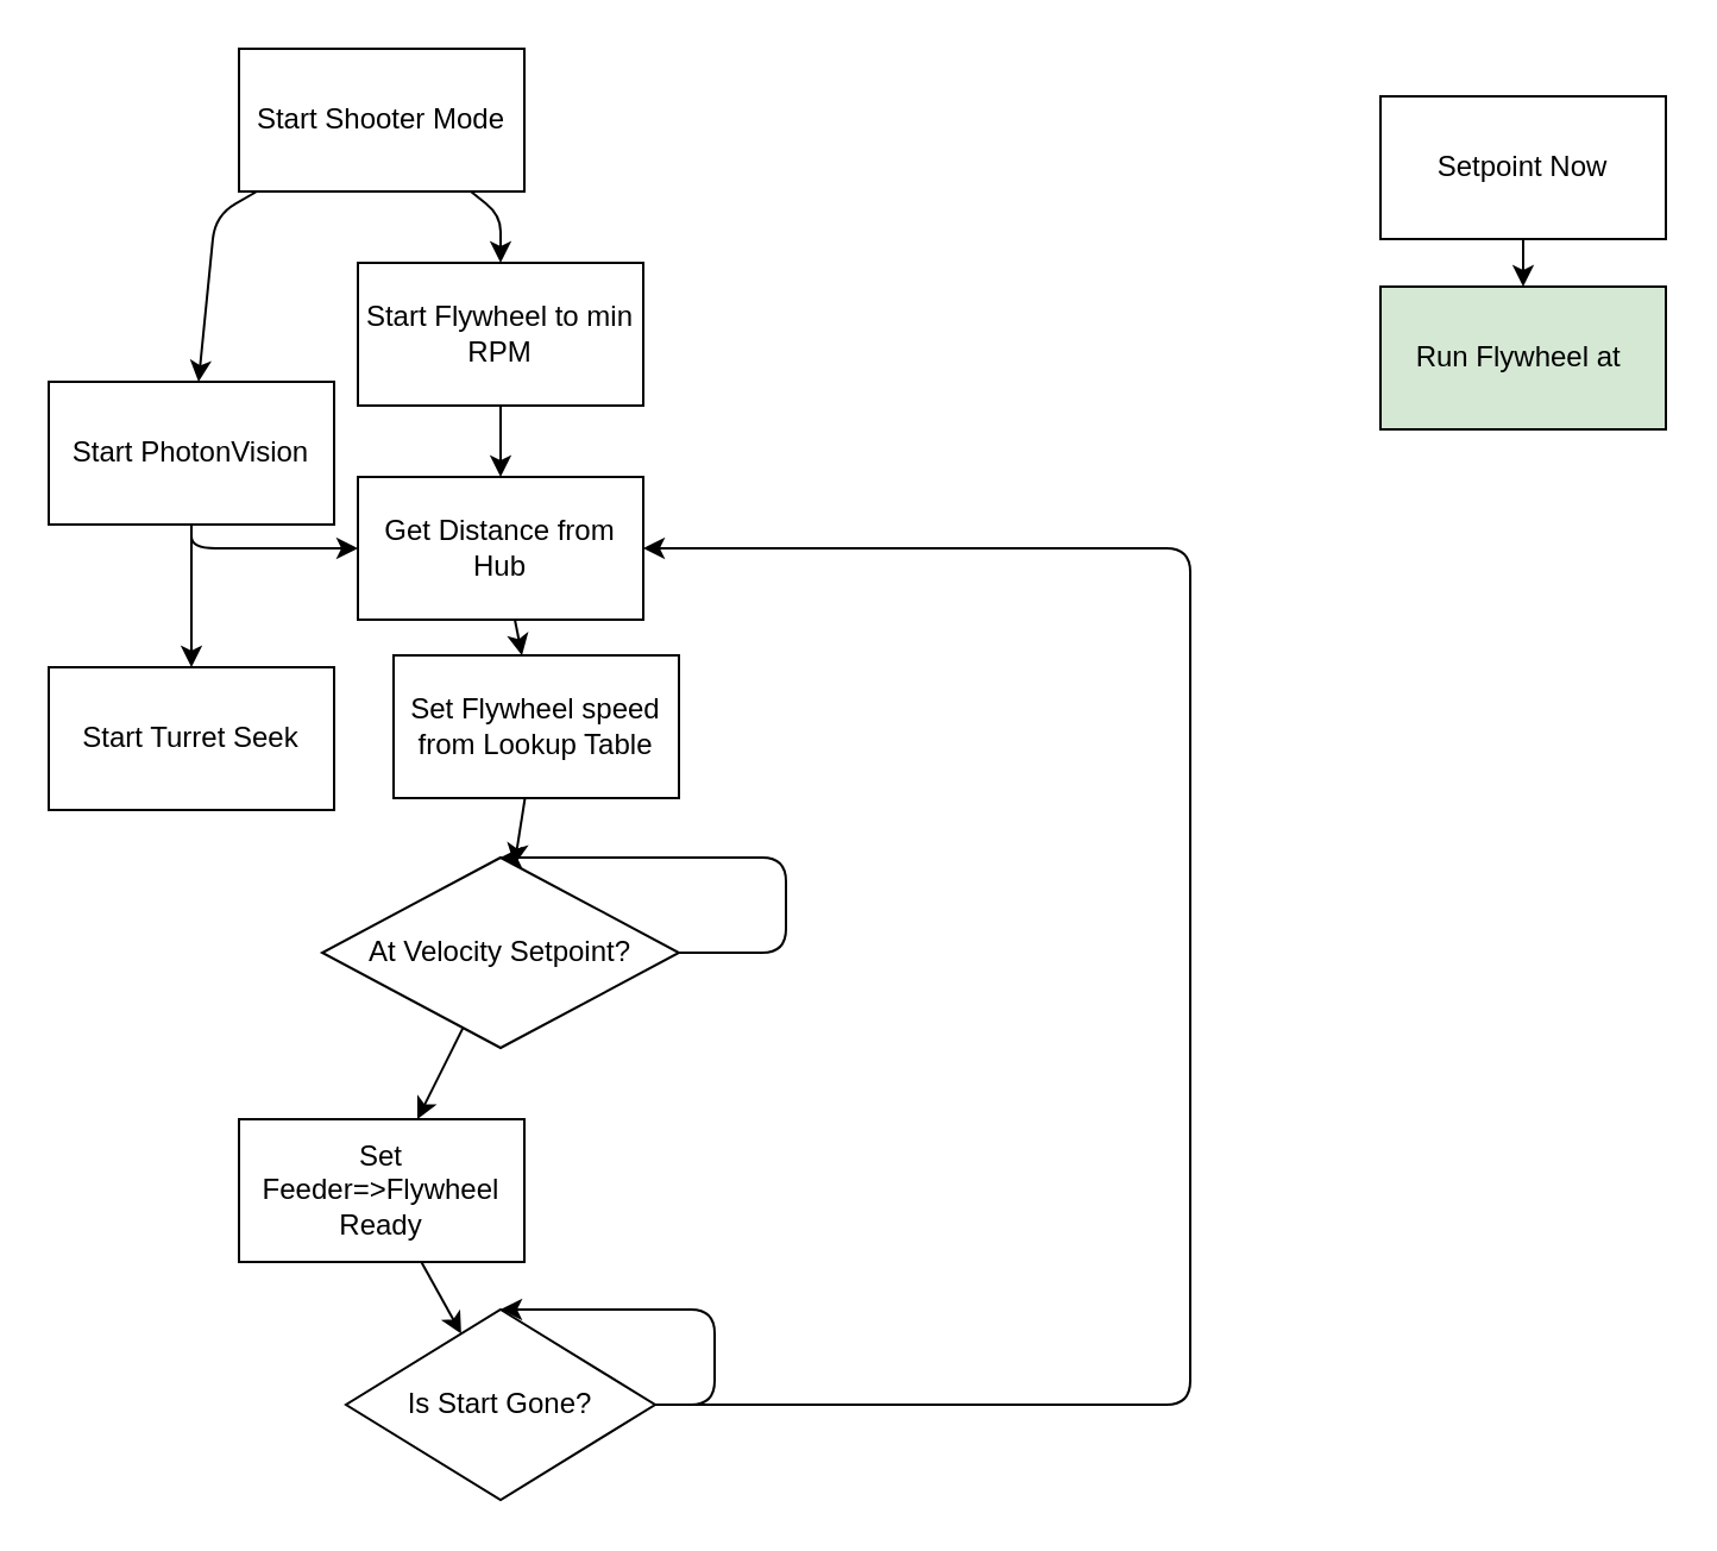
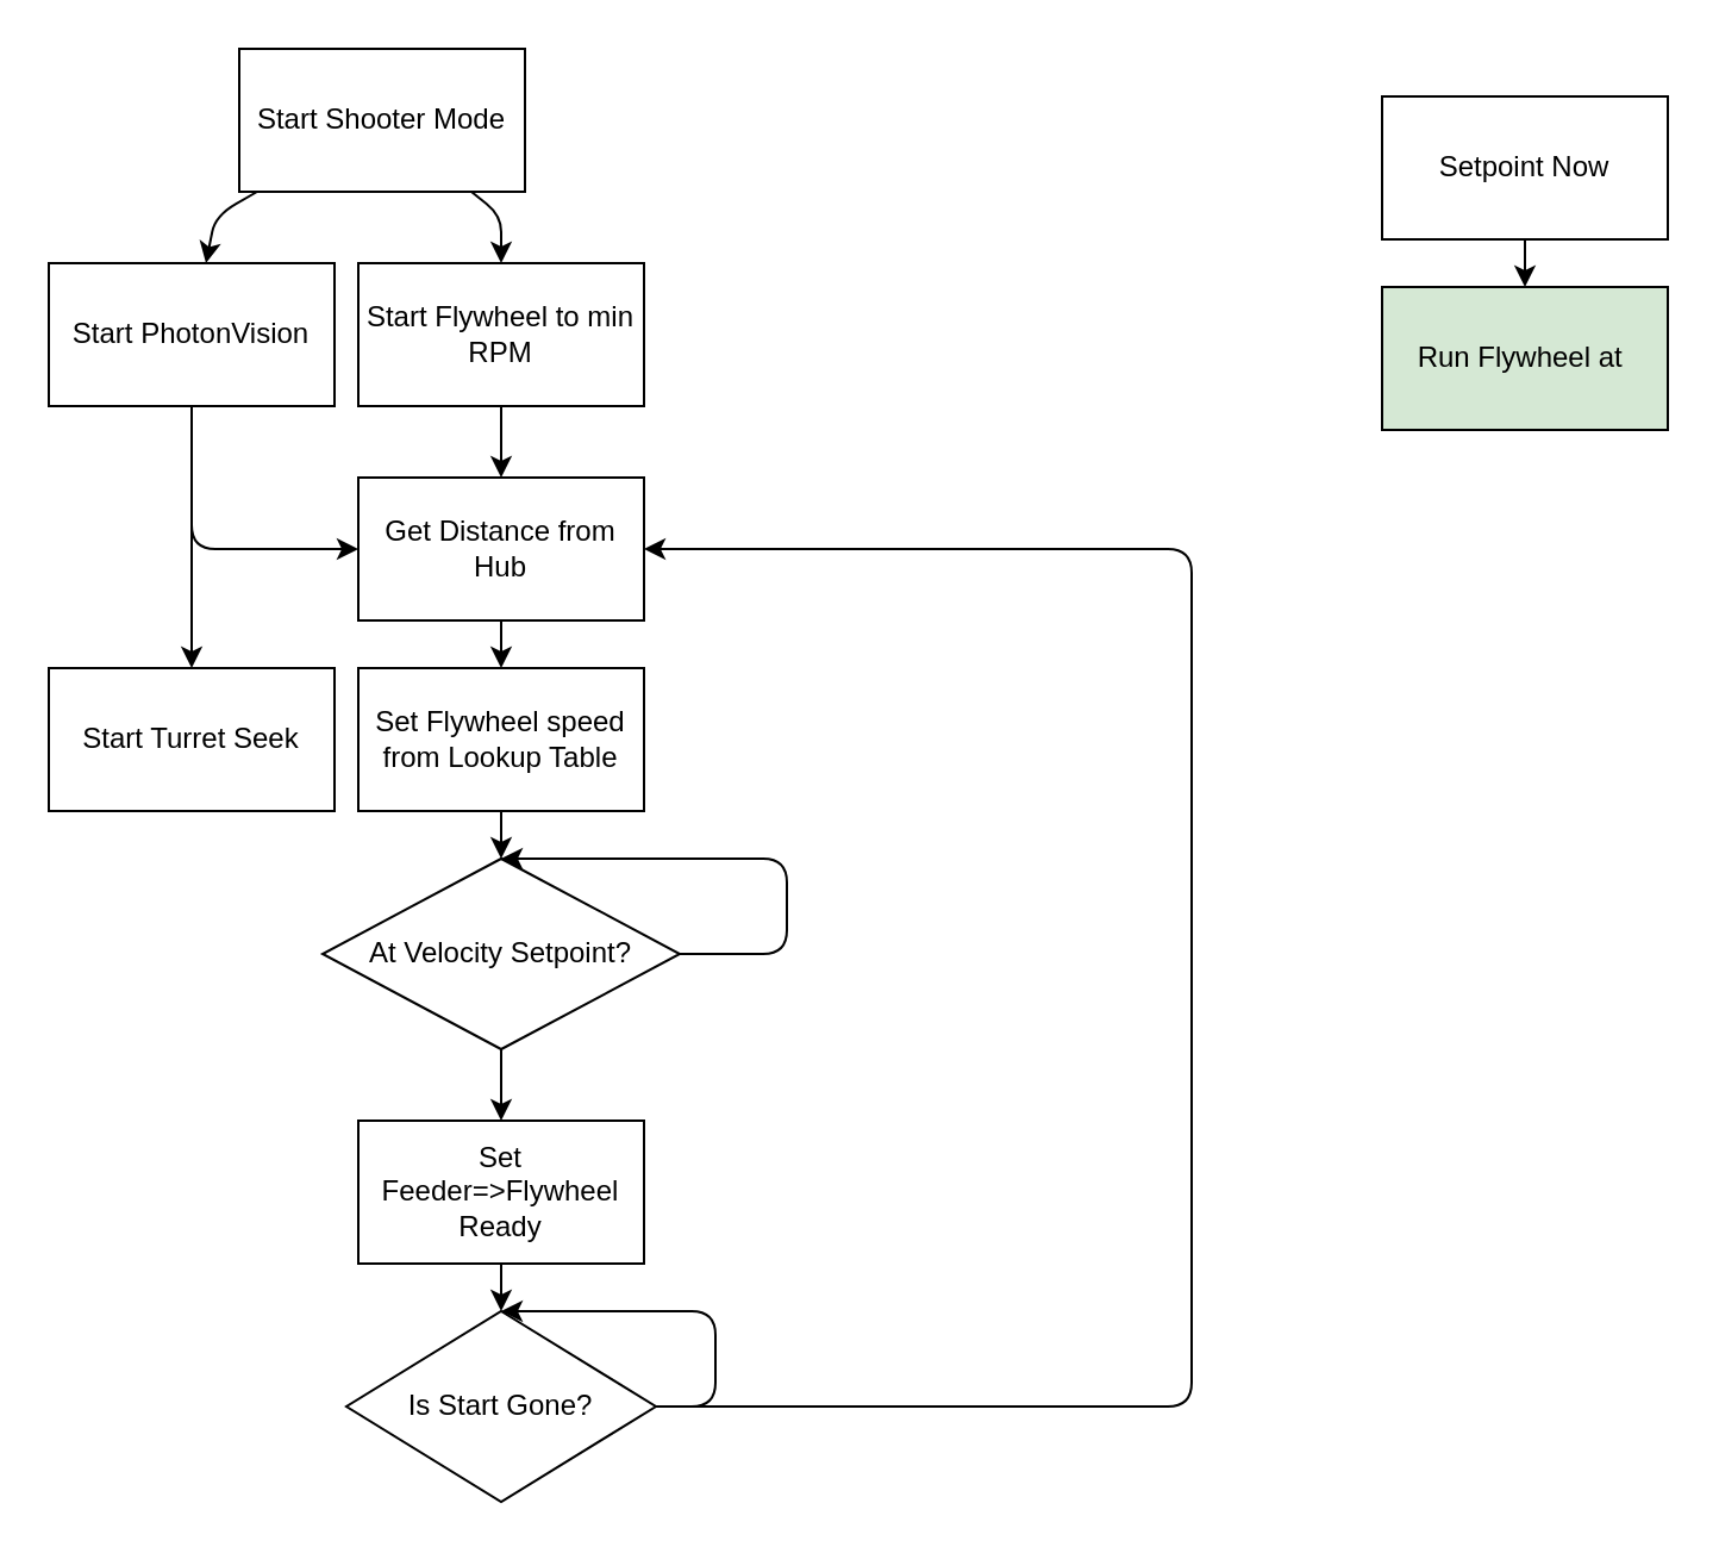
- <mxCell id="7" value="Start PhotonVision" style="whiteSpace=wrap;html=1;rounded=0;" vertex="1" parent="1"><mxGeometry x="20" y="160" width="120" height="60" as="geometry" /></mxCell>
+ <mxCell id="7" value="Start PhotonVision" style="whiteSpace=wrap;html=1;rounded=0;" vertex="1" parent="1"><mxGeometry x="20" y="110" width="120" height="60" as="geometry" /></mxCell>
- <mxCell id="17" value="Set Flywheel speed from Lookup Table" style="whiteSpace=wrap;html=1;rounded=0;" vertex="1" parent="1"><mxGeometry x="165" y="275" width="120" height="60" as="geometry" /></mxCell>
+ <mxCell id="17" value="Set Flywheel speed from Lookup Table" style="whiteSpace=wrap;html=1;rounded=0;" vertex="1" parent="1"><mxGeometry x="150" y="280" width="120" height="60" as="geometry" /></mxCell>
- <mxCell id="22" value="Set Feeder=&amp;gt;Flywheel Ready" style="whiteSpace=wrap;html=1;rounded=0;" vertex="1" parent="1"><mxGeometry x="100" y="470" width="120" height="60" as="geometry" /></mxCell>
+ <mxCell id="22" value="Set Feeder=&amp;gt;Flywheel Ready" style="whiteSpace=wrap;html=1;rounded=0;" vertex="1" parent="1"><mxGeometry x="150" y="470" width="120" height="60" as="geometry" /></mxCell>
